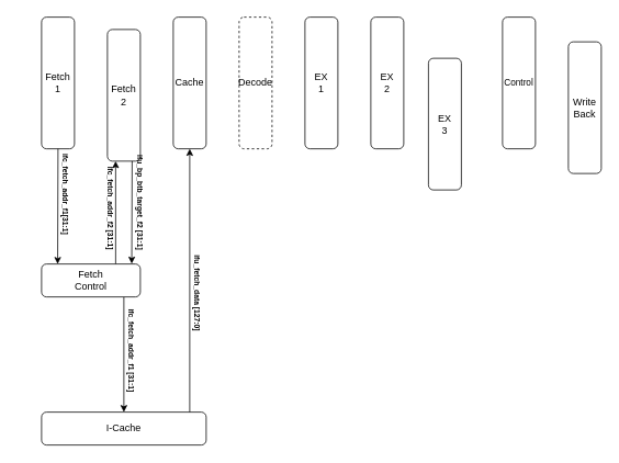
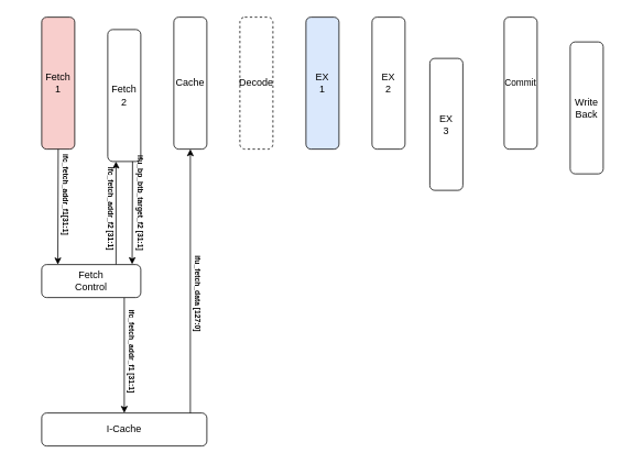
- <mxCell id="2" value="&lt;font style=&quot;font-size: 12px;&quot;&gt;Fetch&lt;br&gt;1&lt;br&gt;&lt;/font&gt;" style="rounded=1;whiteSpace=wrap;html=1;" vertex="1" parent="1"><mxGeometry x="50" y="20" width="40" height="160" as="geometry" /></mxCell>
+ <mxCell id="2" value="&lt;font style=&quot;font-size: 12px;&quot;&gt;Fetch&lt;br&gt;1&lt;br&gt;&lt;/font&gt;" style="rounded=1;whiteSpace=wrap;html=1;fillColor=#f8cecc;" vertex="1" parent="1"><mxGeometry x="50" y="20" width="40" height="160" as="geometry" /></mxCell>
- <mxCell id="6" value="EX&lt;br&gt;1" style="rounded=1;whiteSpace=wrap;html=1;" vertex="1" parent="1"><mxGeometry x="370" y="20" width="40" height="160" as="geometry" /></mxCell>
+ <mxCell id="6" value="EX&lt;br&gt;1" style="rounded=1;whiteSpace=wrap;html=1;fillColor=#dae8fc;" vertex="1" parent="1"><mxGeometry x="370" y="20" width="40" height="160" as="geometry" /></mxCell>
- <mxCell id="9" value="&lt;font style=&quot;font-size: 11px;&quot;&gt;Control&lt;/font&gt;" style="rounded=1;whiteSpace=wrap;html=1;" vertex="1" parent="1"><mxGeometry x="610" y="20" width="40" height="160" as="geometry" /></mxCell>
+ <mxCell id="9" value="&lt;font style=&quot;font-size: 11px;&quot;&gt;Commit&lt;/font&gt;" style="rounded=1;whiteSpace=wrap;html=1;" vertex="1" parent="1"><mxGeometry x="610" y="20" width="40" height="160" as="geometry" /></mxCell>
